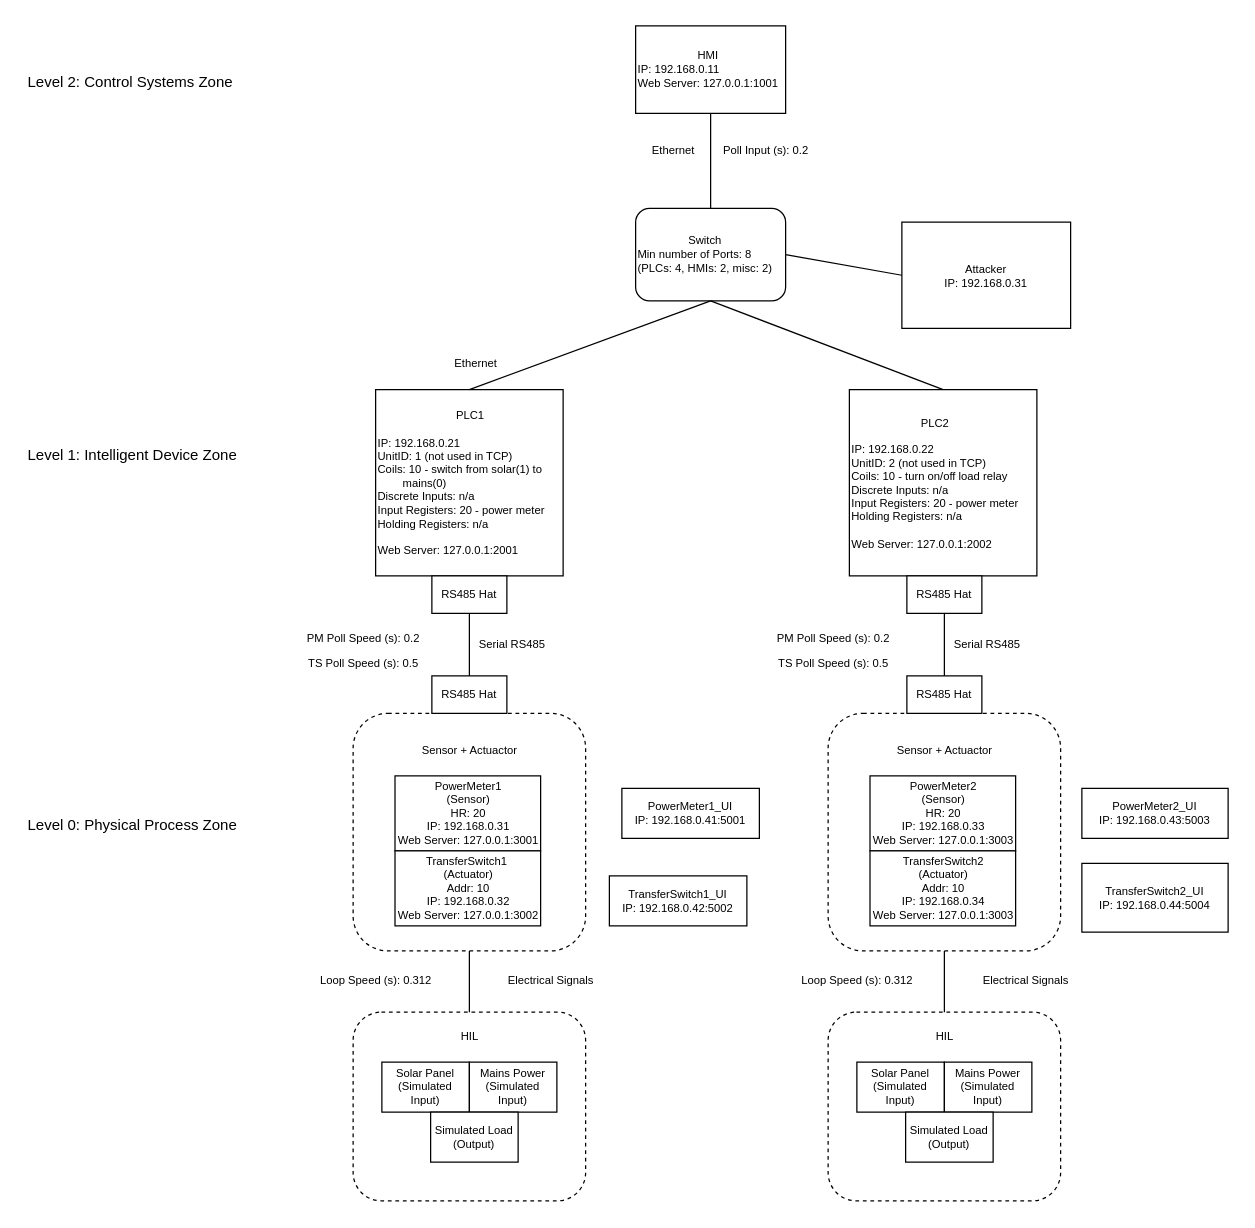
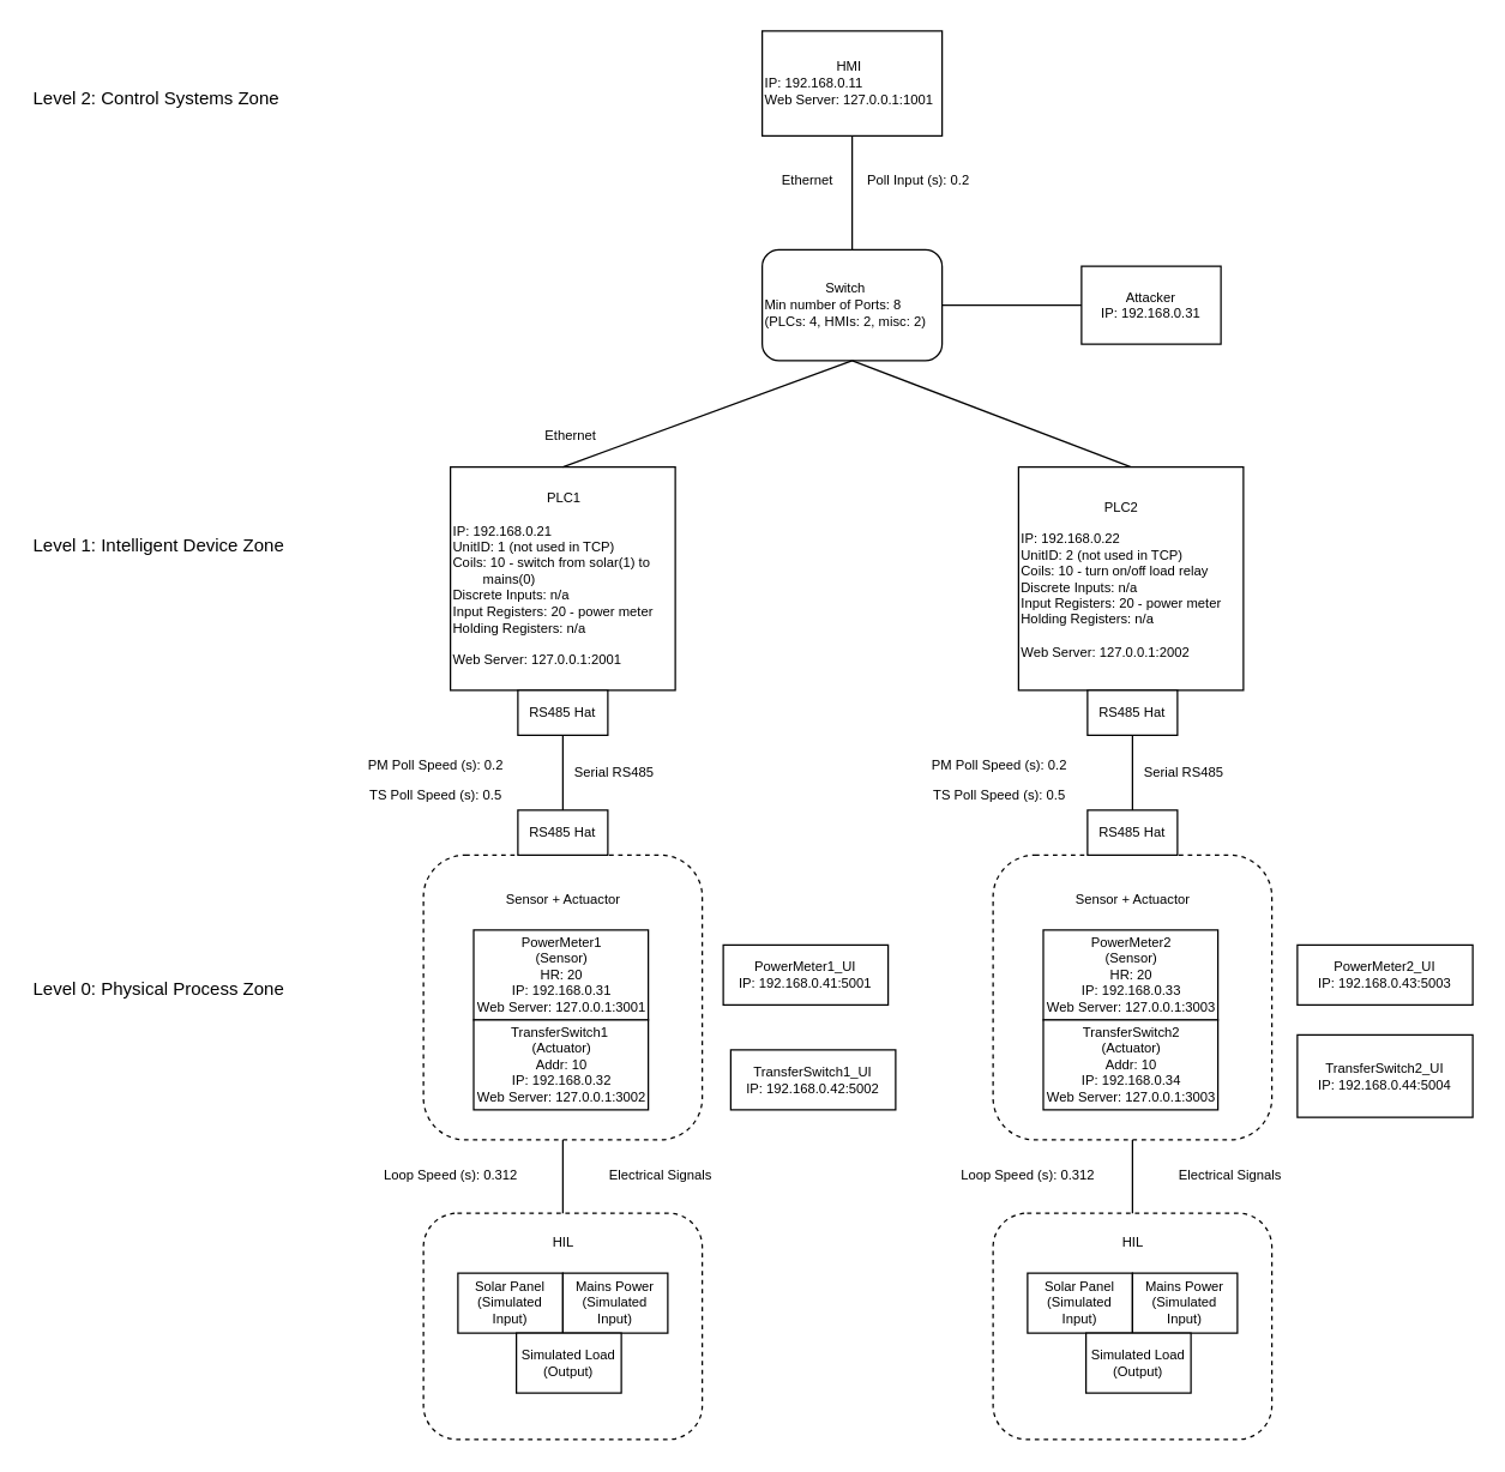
- <mxCell id="11" value="Attacker&lt;div&gt;IP: 192.168.0.31&lt;/div&gt;" style="rounded=0;whiteSpace=wrap;html=1;fontSize=9;" parent="1" vertex="1"><mxGeometry x="721" y="177" width="135" height="85" as="geometry" /></mxCell>
+ <mxCell id="11" value="Attacker&lt;div&gt;IP: 192.168.0.31&lt;/div&gt;" style="rounded=0;whiteSpace=wrap;html=1;fontSize=9;" parent="1" vertex="1"><mxGeometry x="721" y="177" width="93" height="52" as="geometry" /></mxCell>
- <mxCell id="53" value="PowerMeter1_UI&lt;div&gt;&lt;span style=&quot;background-color: initial;&quot;&gt;IP: 192.168.0.41:5001&lt;/span&gt;&lt;/div&gt;" style="rounded=0;whiteSpace=wrap;html=1;fontSize=9;align=center;" vertex="1" parent="1"><mxGeometry x="497" y="630" width="110" height="40" as="geometry" /></mxCell>
+ <mxCell id="53" value="PowerMeter1_UI&lt;div&gt;&lt;span style=&quot;background-color: initial;&quot;&gt;IP: 192.168.0.41:5001&lt;/span&gt;&lt;/div&gt;" style="rounded=0;whiteSpace=wrap;html=1;fontSize=9;align=center;" vertex="1" parent="1"><mxGeometry x="482" y="630" width="110" height="40" as="geometry" /></mxCell>
